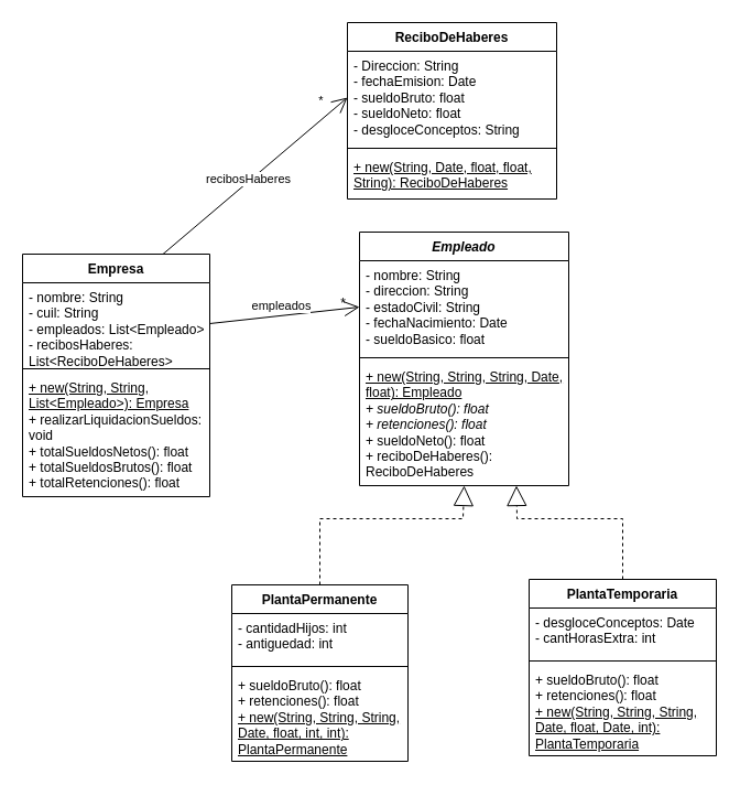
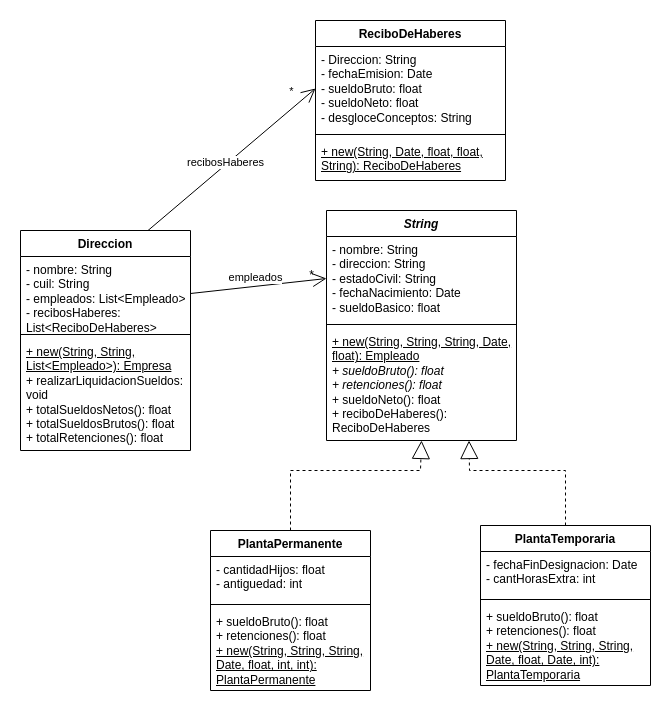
- <mxCell id="6" value="&lt;div&gt;&lt;i&gt;Empleado&lt;/i&gt;&lt;/div&gt;" style="swimlane;fontStyle=1;align=center;verticalAlign=top;childLayout=stackLayout;horizontal=1;startSize=26;horizontalStack=0;resizeParent=1;resizeParentMax=0;resizeLast=0;collapsible=1;marginBottom=0;whiteSpace=wrap;html=1;" parent="1" vertex="1"><mxGeometry x="326" y="210" width="190" height="230" as="geometry" /></mxCell>
+ <mxCell id="6" value="&lt;div&gt;&lt;i&gt;String&lt;/i&gt;&lt;/div&gt;" style="swimlane;fontStyle=1;align=center;verticalAlign=top;childLayout=stackLayout;horizontal=1;startSize=26;horizontalStack=0;resizeParent=1;resizeParentMax=0;resizeLast=0;collapsible=1;marginBottom=0;whiteSpace=wrap;html=1;" parent="1" vertex="1"><mxGeometry x="326" y="210" width="190" height="230" as="geometry" /></mxCell>
- <mxCell id="2" value="Empresa" style="swimlane;fontStyle=1;align=center;verticalAlign=top;childLayout=stackLayout;horizontal=1;startSize=26;horizontalStack=0;resizeParent=1;resizeParentMax=0;resizeLast=0;collapsible=1;marginBottom=0;whiteSpace=wrap;html=1;" parent="1" vertex="1"><mxGeometry x="20" y="230" width="170" height="220" as="geometry" /></mxCell>
+ <mxCell id="2" value="Direccion" style="swimlane;fontStyle=1;align=center;verticalAlign=top;childLayout=stackLayout;horizontal=1;startSize=26;horizontalStack=0;resizeParent=1;resizeParentMax=0;resizeLast=0;collapsible=1;marginBottom=0;whiteSpace=wrap;html=1;" parent="1" vertex="1"><mxGeometry x="20" y="230" width="170" height="220" as="geometry" /></mxCell>
- <mxCell id="19" value="- desgloceConceptos: Date&lt;br&gt;- cantHorasExtra: int" style="text;strokeColor=none;fillColor=none;align=left;verticalAlign=top;spacingLeft=4;spacingRight=4;overflow=hidden;rotatable=0;points=[[0,0.5],[1,0.5]];portConstraint=eastwest;whiteSpace=wrap;html=1;" parent="18" vertex="1"><mxGeometry y="26" width="170" height="44" as="geometry" /></mxCell>
+ <mxCell id="19" value="- fechaFinDesignacion: Date&lt;br&gt;- cantHorasExtra: int" style="text;strokeColor=none;fillColor=none;align=left;verticalAlign=top;spacingLeft=4;spacingRight=4;overflow=hidden;rotatable=0;points=[[0,0.5],[1,0.5]];portConstraint=eastwest;whiteSpace=wrap;html=1;" parent="18" vertex="1"><mxGeometry y="26" width="170" height="44" as="geometry" /></mxCell>
- <mxCell id="15" value="- cantidadHijos: int&lt;br&gt;- antiguedad: int" style="text;strokeColor=none;fillColor=none;align=left;verticalAlign=top;spacingLeft=4;spacingRight=4;overflow=hidden;rotatable=0;points=[[0,0.5],[1,0.5]];portConstraint=eastwest;whiteSpace=wrap;html=1;" parent="14" vertex="1"><mxGeometry y="26" width="160" height="44" as="geometry" /></mxCell>
+ <mxCell id="15" value="- cantidadHijos: float&lt;br&gt;- antiguedad: int" style="text;strokeColor=none;fillColor=none;align=left;verticalAlign=top;spacingLeft=4;spacingRight=4;overflow=hidden;rotatable=0;points=[[0,0.5],[1,0.5]];portConstraint=eastwest;whiteSpace=wrap;html=1;" parent="14" vertex="1"><mxGeometry y="26" width="160" height="44" as="geometry" /></mxCell>
